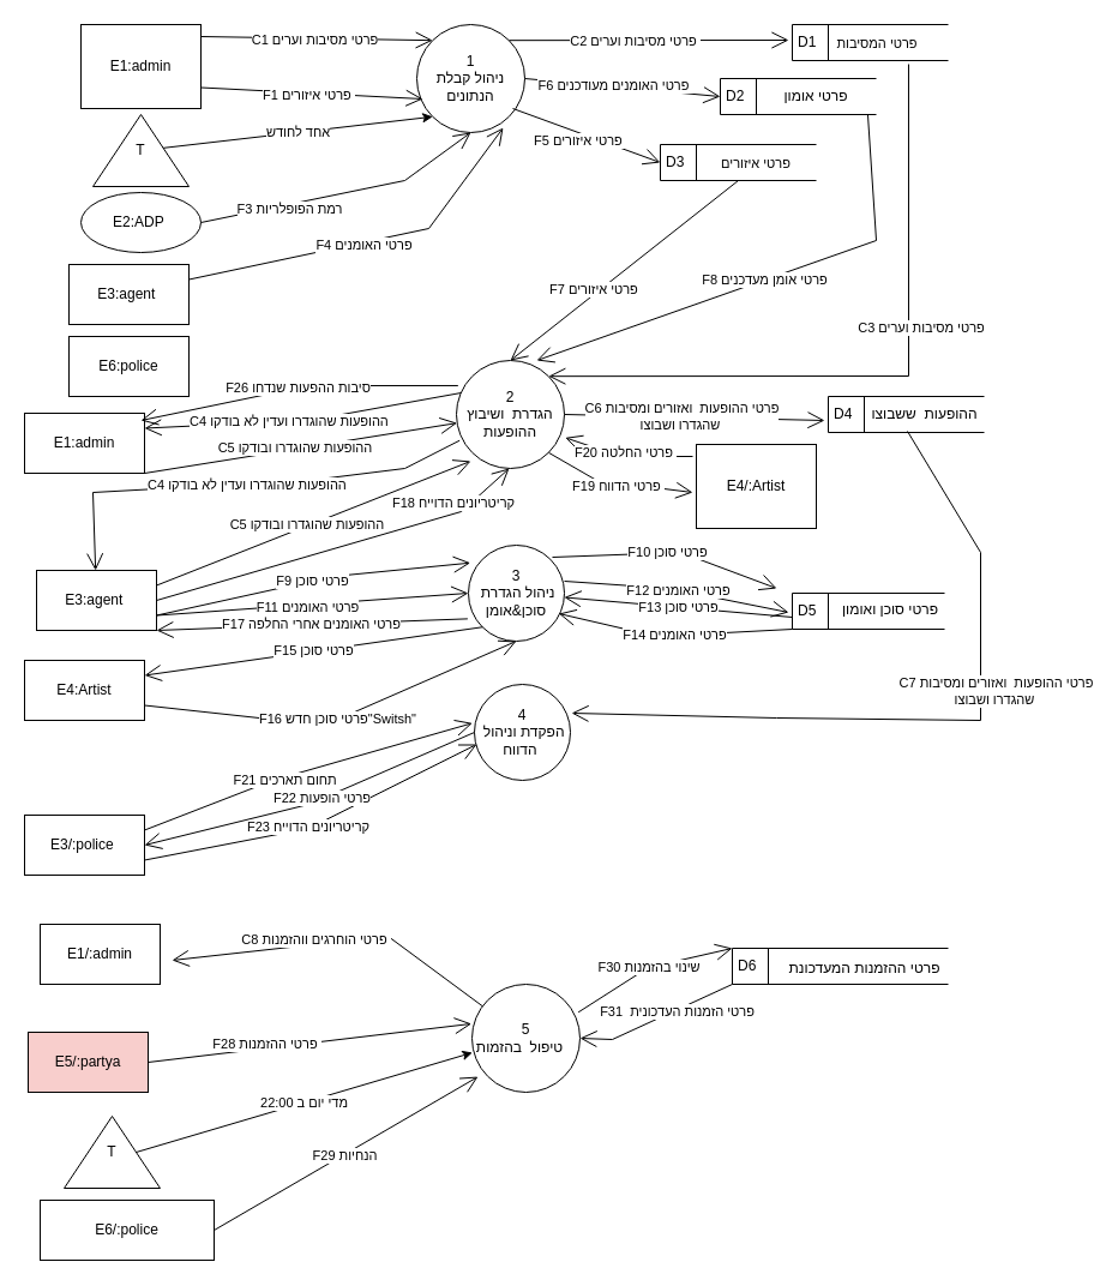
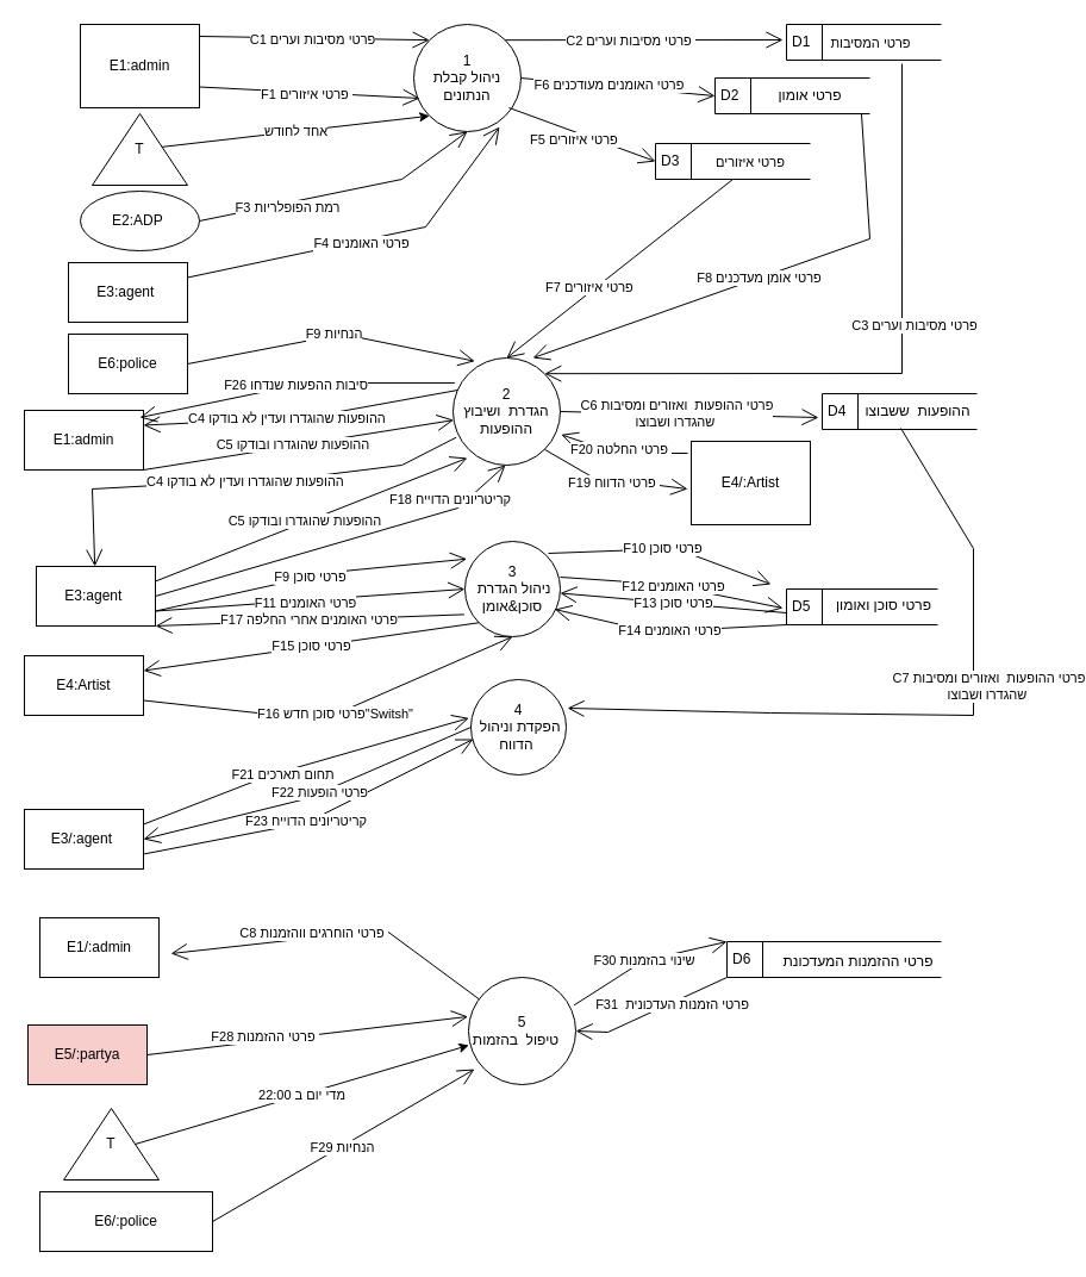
+ <mxCell id="8" value="" style="endArrow=open;endFill=1;endSize=12;html=1;rounded=0;exitX=1;exitY=0.5;exitDx=0;exitDy=0;entryX=0.204;entryY=0.03;entryDx=0;entryDy=0;entryPerimeter=0;" parent="1" source="5" target="11" edge="1"><mxGeometry width="160" relative="1" as="geometry"><mxPoint x="140" y="823.5" as="sourcePoint" /><mxPoint x="407" y="290" as="targetPoint" /><Array as="points"><mxPoint x="287" y="280" /></Array></mxGeometry></mxCell>
+ <mxCell id="9" value="F9 הנחיות" style="edgeLabel;html=1;align=center;verticalAlign=middle;resizable=0;points=[];" parent="8" vertex="1" connectable="0"><mxGeometry x="0.018" y="3" relative="1" as="geometry"><mxPoint y="1" as="offset" /></mxGeometry></mxCell>
- <mxCell id="19" value="E3/:police&lt;span style=&quot;white-space: pre;&quot;&gt; &lt;/span&gt;" style="html=1;dashed=0;whiteSpace=wrap;" parent="1" vertex="1"><mxGeometry x="20" y="679" width="100" height="50" as="geometry" /></mxCell>
+ <mxCell id="19" value="E3/:agent&lt;span style=&quot;white-space: pre;&quot;&gt; &lt;/span&gt;" style="html=1;dashed=0;whiteSpace=wrap;" parent="1" vertex="1"><mxGeometry x="20" y="679" width="100" height="50" as="geometry" /></mxCell>
